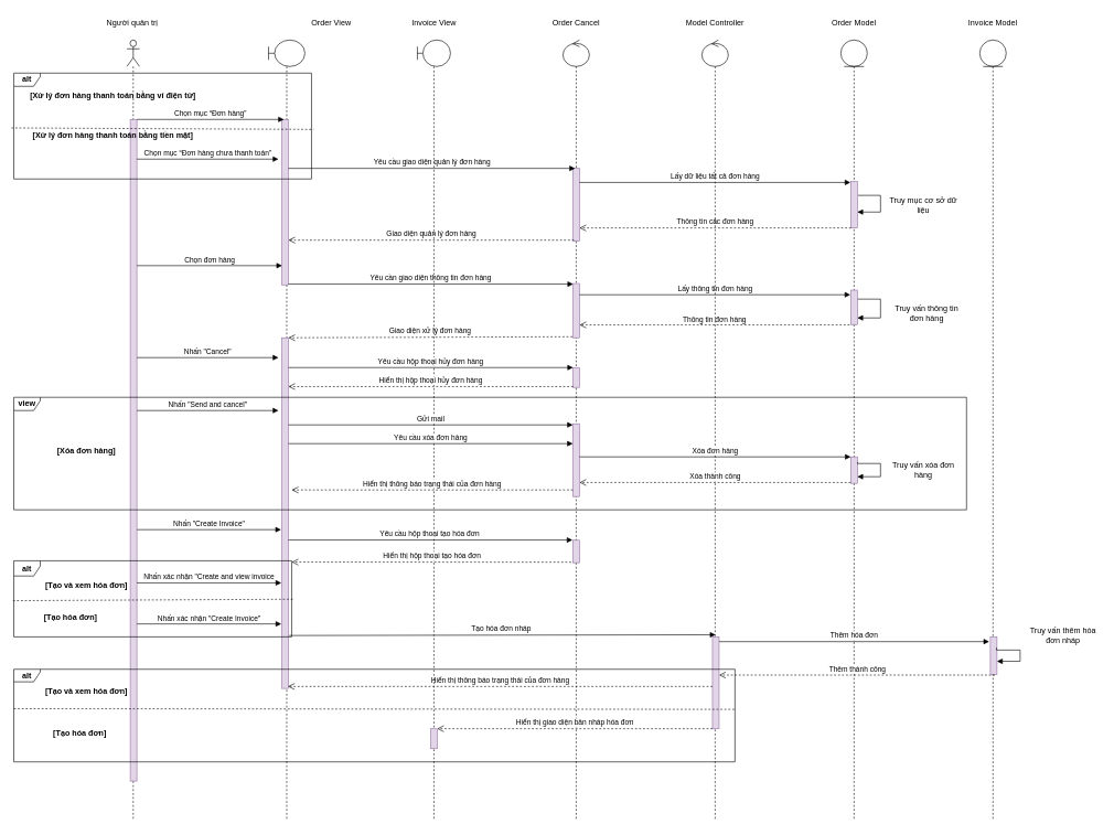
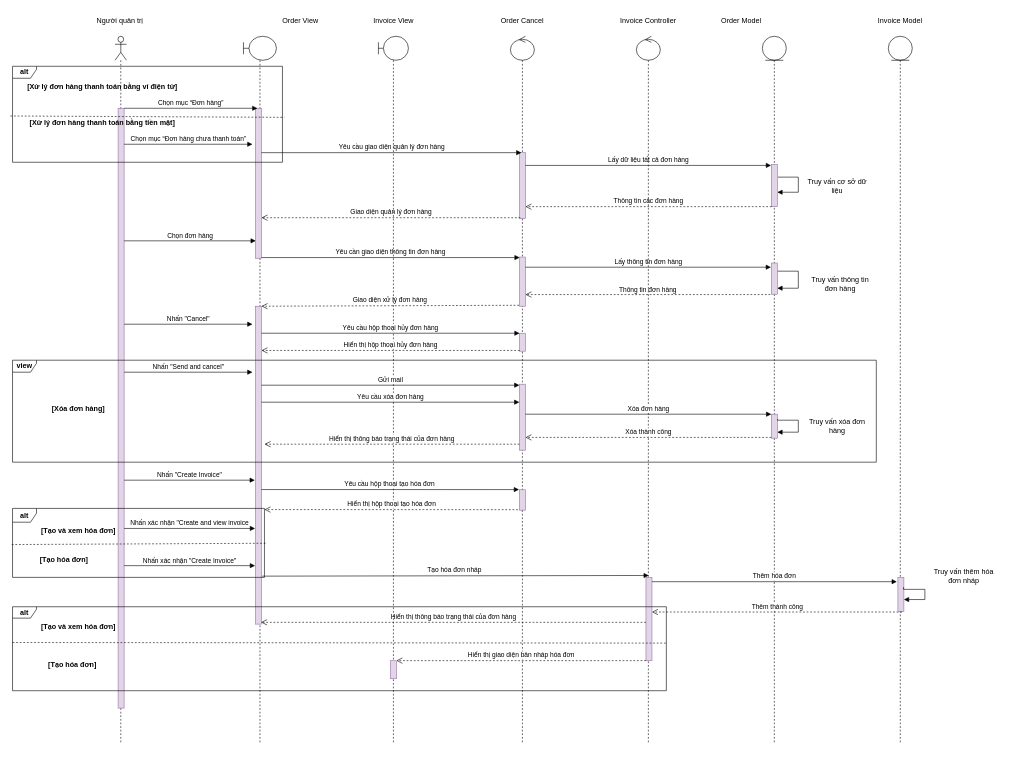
- <mxCell id="44" value="Model Controller" style="text;html=1;strokeColor=none;fillColor=none;align=center;verticalAlign=middle;whiteSpace=wrap;rounded=0;" parent="1" vertex="1"><mxGeometry x="1030" width="100" height="30" as="geometry" y="20" /></mxCell>
+ <mxCell id="44" value="Invoice Controller" style="text;html=1;strokeColor=none;fillColor=none;align=center;verticalAlign=middle;whiteSpace=wrap;rounded=0;" parent="1" vertex="1"><mxGeometry x="1030" width="100" height="30" as="geometry" y="20" /></mxCell>
- <mxCell id="17" value="Order Model" style="text;html=1;strokeColor=none;fillColor=none;align=center;verticalAlign=middle;whiteSpace=wrap;rounded=0;" parent="1" vertex="1"><mxGeometry x="1244.99" width="90" height="30" as="geometry" y="20" /></mxCell>
+ <mxCell id="17" value="Order Model" style="text;html=1;strokeColor=none;fillColor=none;align=center;verticalAlign=middle;whiteSpace=wrap;rounded=0;" parent="1" vertex="1"><mxGeometry x="1189.99" y="20" width="90" height="30" as="geometry" /></mxCell>
- <mxCell id="22" value="Truy mục cơ sở dữ liệu" style="text;html=1;strokeColor=none;fillColor=none;align=center;verticalAlign=middle;whiteSpace=wrap;rounded=0;" parent="1" vertex="1"><mxGeometry x="1340" y="294" width="110" height="30" as="geometry" /></mxCell>
+ <mxCell id="22" value="Truy vấn cơ sở dữ liệu" style="text;html=1;strokeColor=none;fillColor=none;align=center;verticalAlign=middle;whiteSpace=wrap;rounded=0;" parent="1" vertex="1"><mxGeometry x="1340" y="294" width="110" height="30" as="geometry" /></mxCell>
